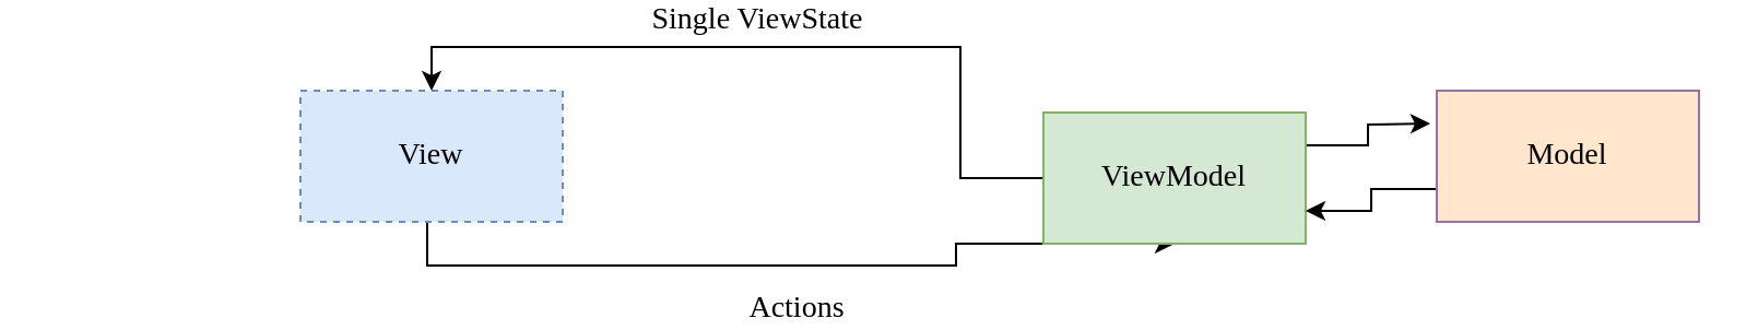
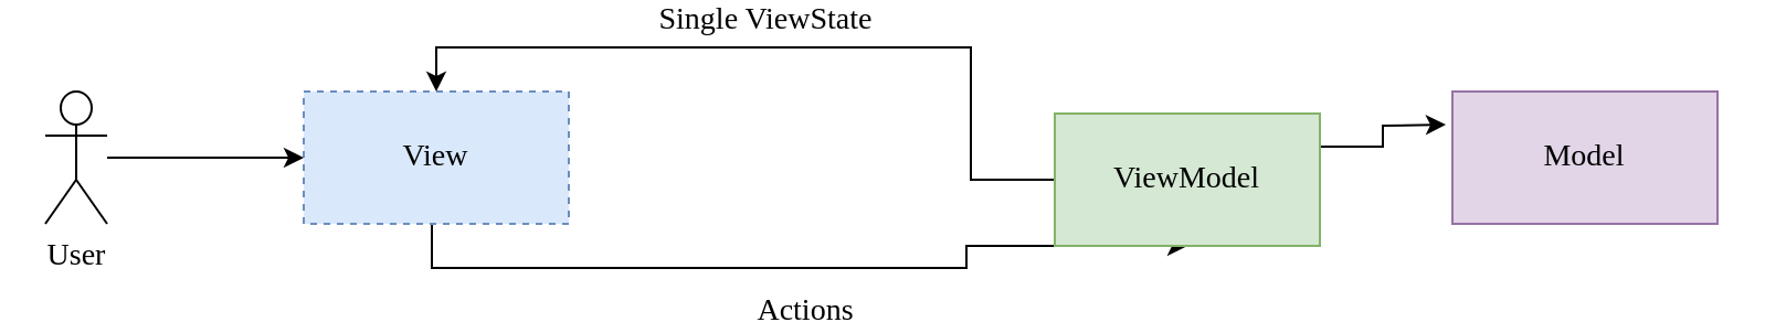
+ <mxCell id="5" value="User" style="shape=umlActor;verticalLabelPosition=bottom;verticalAlign=top;html=1;outlineConnect=0;fontFamily=Times New Roman;fontSize=14;" vertex="1" parent="1"><mxGeometry x="20" y="40" width="28" height="60" as="geometry" /></mxCell>
+ <mxCell id="4" value="" style="edgeStyle=orthogonalEdgeStyle;rounded=0;orthogonalLoop=1;jettySize=auto;html=1;" edge="1" parent="1" source="5" target="3"><mxGeometry relative="1" as="geometry" /></mxCell>
- <mxCell id="11" value="&lt;font&gt;Model&lt;/font&gt;" style="rounded=0;whiteSpace=wrap;html=1;fontFamily=Times New Roman;fillColor=#ffe6cc;strokeColor=#9673a6;fontSize=14;" vertex="1" parent="1"><mxGeometry x="657" y="40" width="120" height="60" as="geometry" /></mxCell>
+ <mxCell id="11" value="&lt;font&gt;Model&lt;/font&gt;" style="rounded=0;whiteSpace=wrap;html=1;fontFamily=Times New Roman;fillColor=#e1d5e7;strokeColor=#9673a6;fontSize=14;" vertex="1" parent="1"><mxGeometry x="657" y="40" width="120" height="60" as="geometry" /></mxCell>
- <mxCell id="10" style="edgeStyle=orthogonalEdgeStyle;rounded=0;orthogonalLoop=1;jettySize=auto;html=1;exitX=0;exitY=0.75;exitDx=0;exitDy=0;entryX=1;entryY=0.75;entryDx=0;entryDy=0;" edge="1" parent="1" source="11" target="9"><mxGeometry relative="1" as="geometry" /></mxCell>
